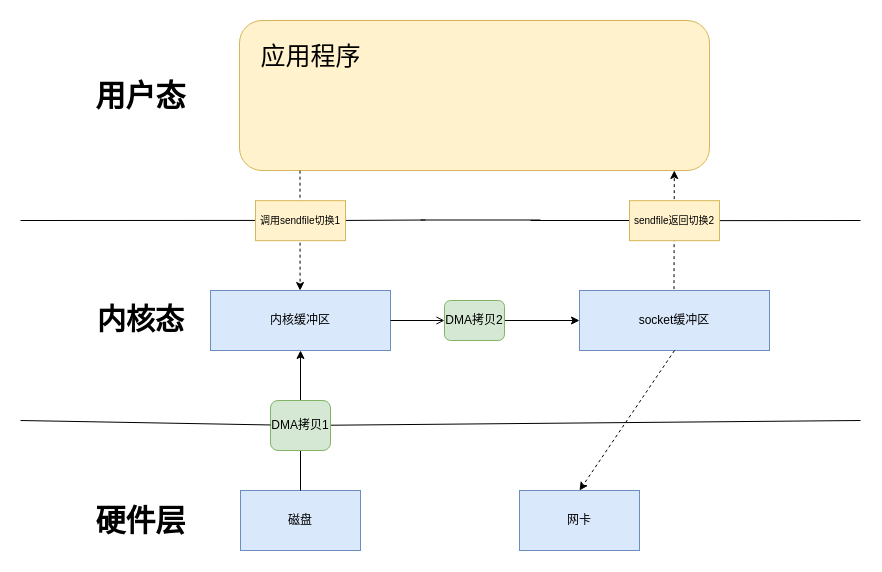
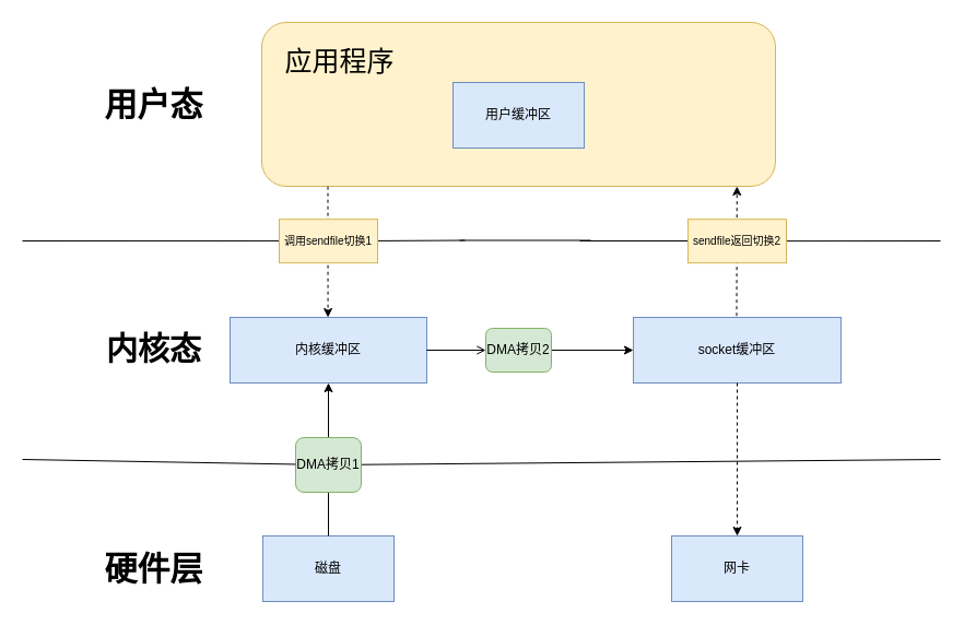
+ <mxCell id="5" value="用户缓冲区" style="rounded=0;whiteSpace=wrap;html=1;fillColor=#dae8fc;strokeColor=#6c8ebf;" parent="1" vertex="1"><mxGeometry x="414" y="75" width="120" height="60" as="geometry" /></mxCell>
- <mxCell id="7" value="网卡" style="rounded=0;whiteSpace=wrap;html=1;fillColor=#dae8fc;strokeColor=#6c8ebf;" parent="1" vertex="1"><mxGeometry x="519" y="490" width="120" height="60" as="geometry" /></mxCell>
+ <mxCell id="7" value="网卡" style="rounded=0;whiteSpace=wrap;html=1;fillColor=#dae8fc;strokeColor=#6c8ebf;" parent="1" vertex="1"><mxGeometry x="614" y="490" width="120" height="60" as="geometry" /></mxCell>
